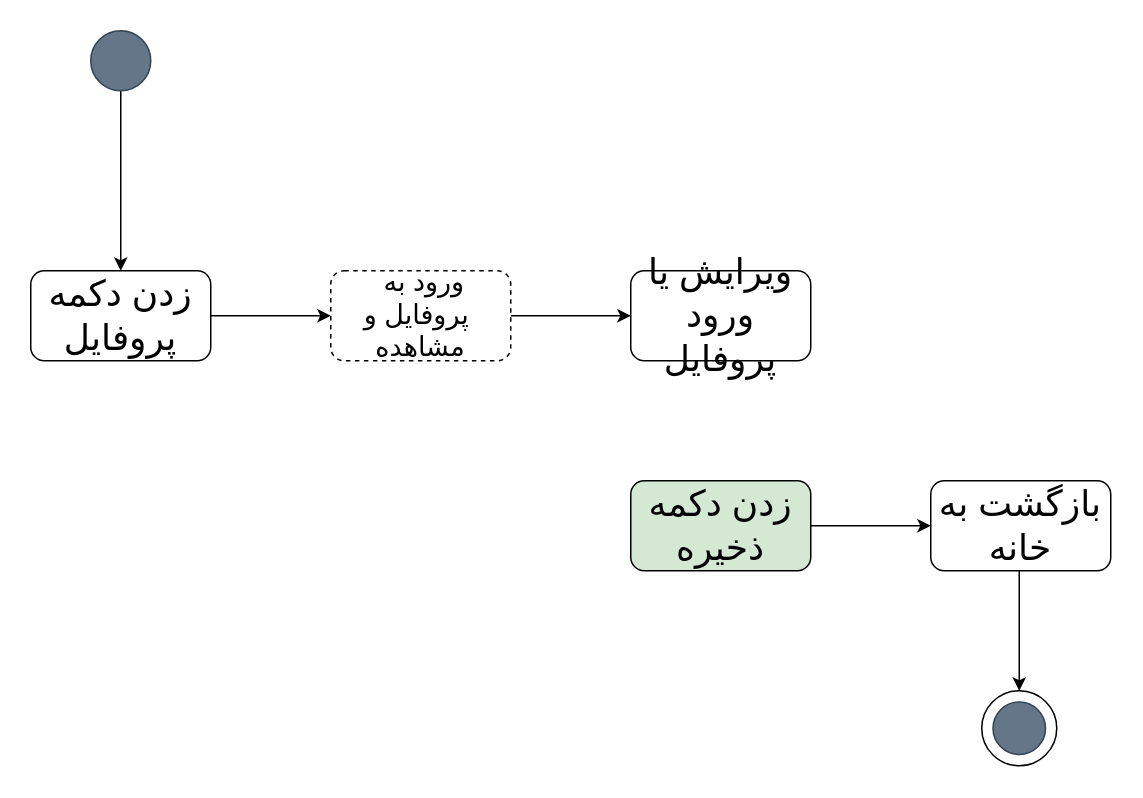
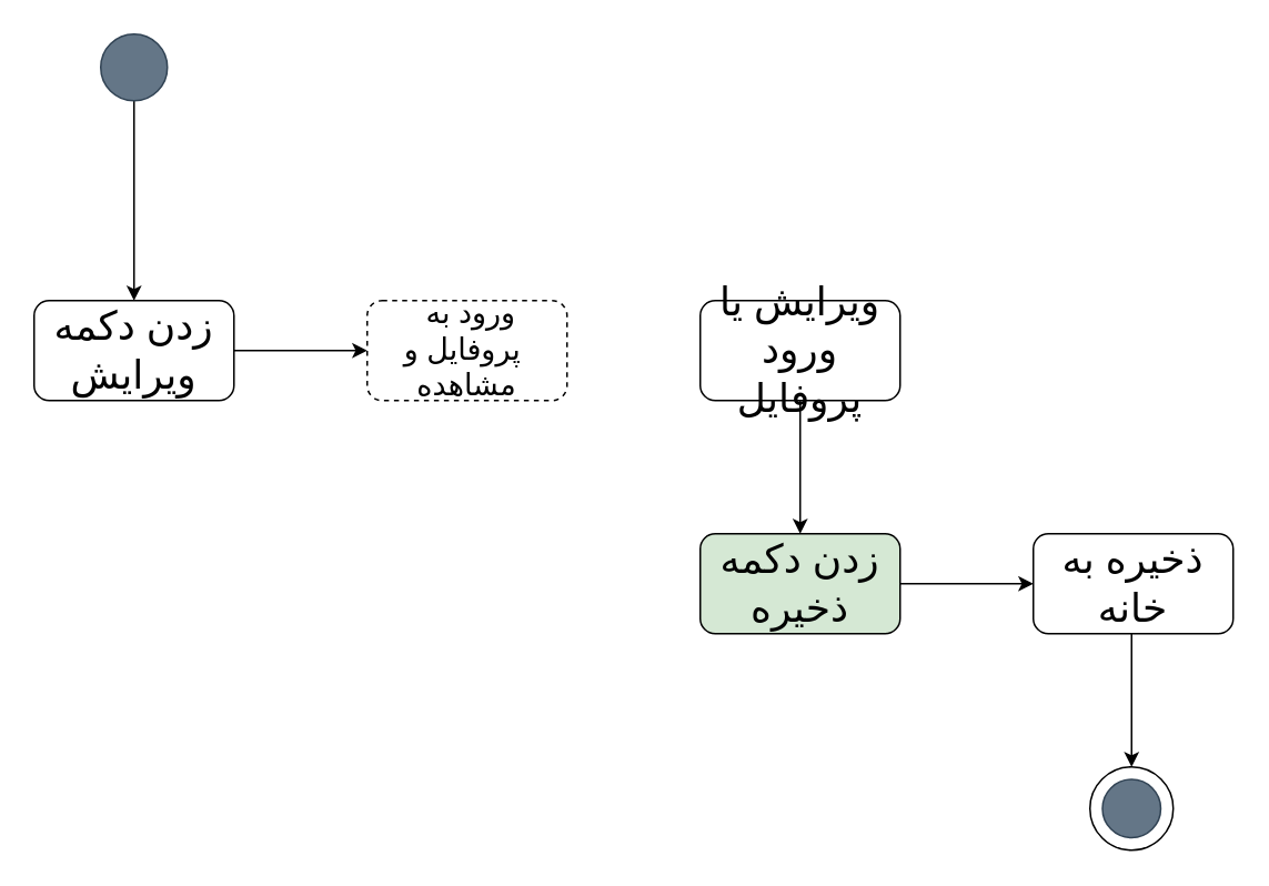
- <mxCell id="3" value="&lt;font style=&quot;font-size: 24px&quot;&gt;زدن دکمه پروفایل&lt;/font&gt;" style="rounded=1;whiteSpace=wrap;html=1;" vertex="1" parent="1"><mxGeometry x="20" y="180" width="120" height="60" as="geometry" /></mxCell>
+ <mxCell id="3" value="&lt;font style=&quot;font-size: 24px&quot;&gt;زدن دکمه ویرایش&lt;/font&gt;" style="rounded=1;whiteSpace=wrap;html=1;" vertex="1" parent="1"><mxGeometry x="20" y="180" width="120" height="60" as="geometry" /></mxCell>
- <mxCell id="4" value="" style="edgeStyle=orthogonalEdgeStyle;rounded=0;orthogonalLoop=1;jettySize=auto;html=1;" edge="1" parent="1" source="5" target="7"><mxGeometry relative="1" as="geometry" /></mxCell>
+ <mxCell id="6" value="" style="edgeStyle=orthogonalEdgeStyle;rounded=0;orthogonalLoop=1;jettySize=auto;html=1;" edge="1" parent="1" source="7" target="9"><mxGeometry relative="1" as="geometry" /></mxCell>
- <mxCell id="10" value="&lt;span style=&quot;font-size: 24px&quot;&gt;بازگشت به خانه&lt;/span&gt;" style="rounded=1;whiteSpace=wrap;html=1;" vertex="1" parent="1"><mxGeometry x="620" y="320" width="120" height="60" as="geometry" /></mxCell>
+ <mxCell id="10" value="&lt;span style=&quot;font-size: 24px&quot;&gt;ذخیره به خانه&lt;/span&gt;" style="rounded=1;whiteSpace=wrap;html=1;" vertex="1" parent="1"><mxGeometry x="620" y="320" width="120" height="60" as="geometry" /></mxCell>
